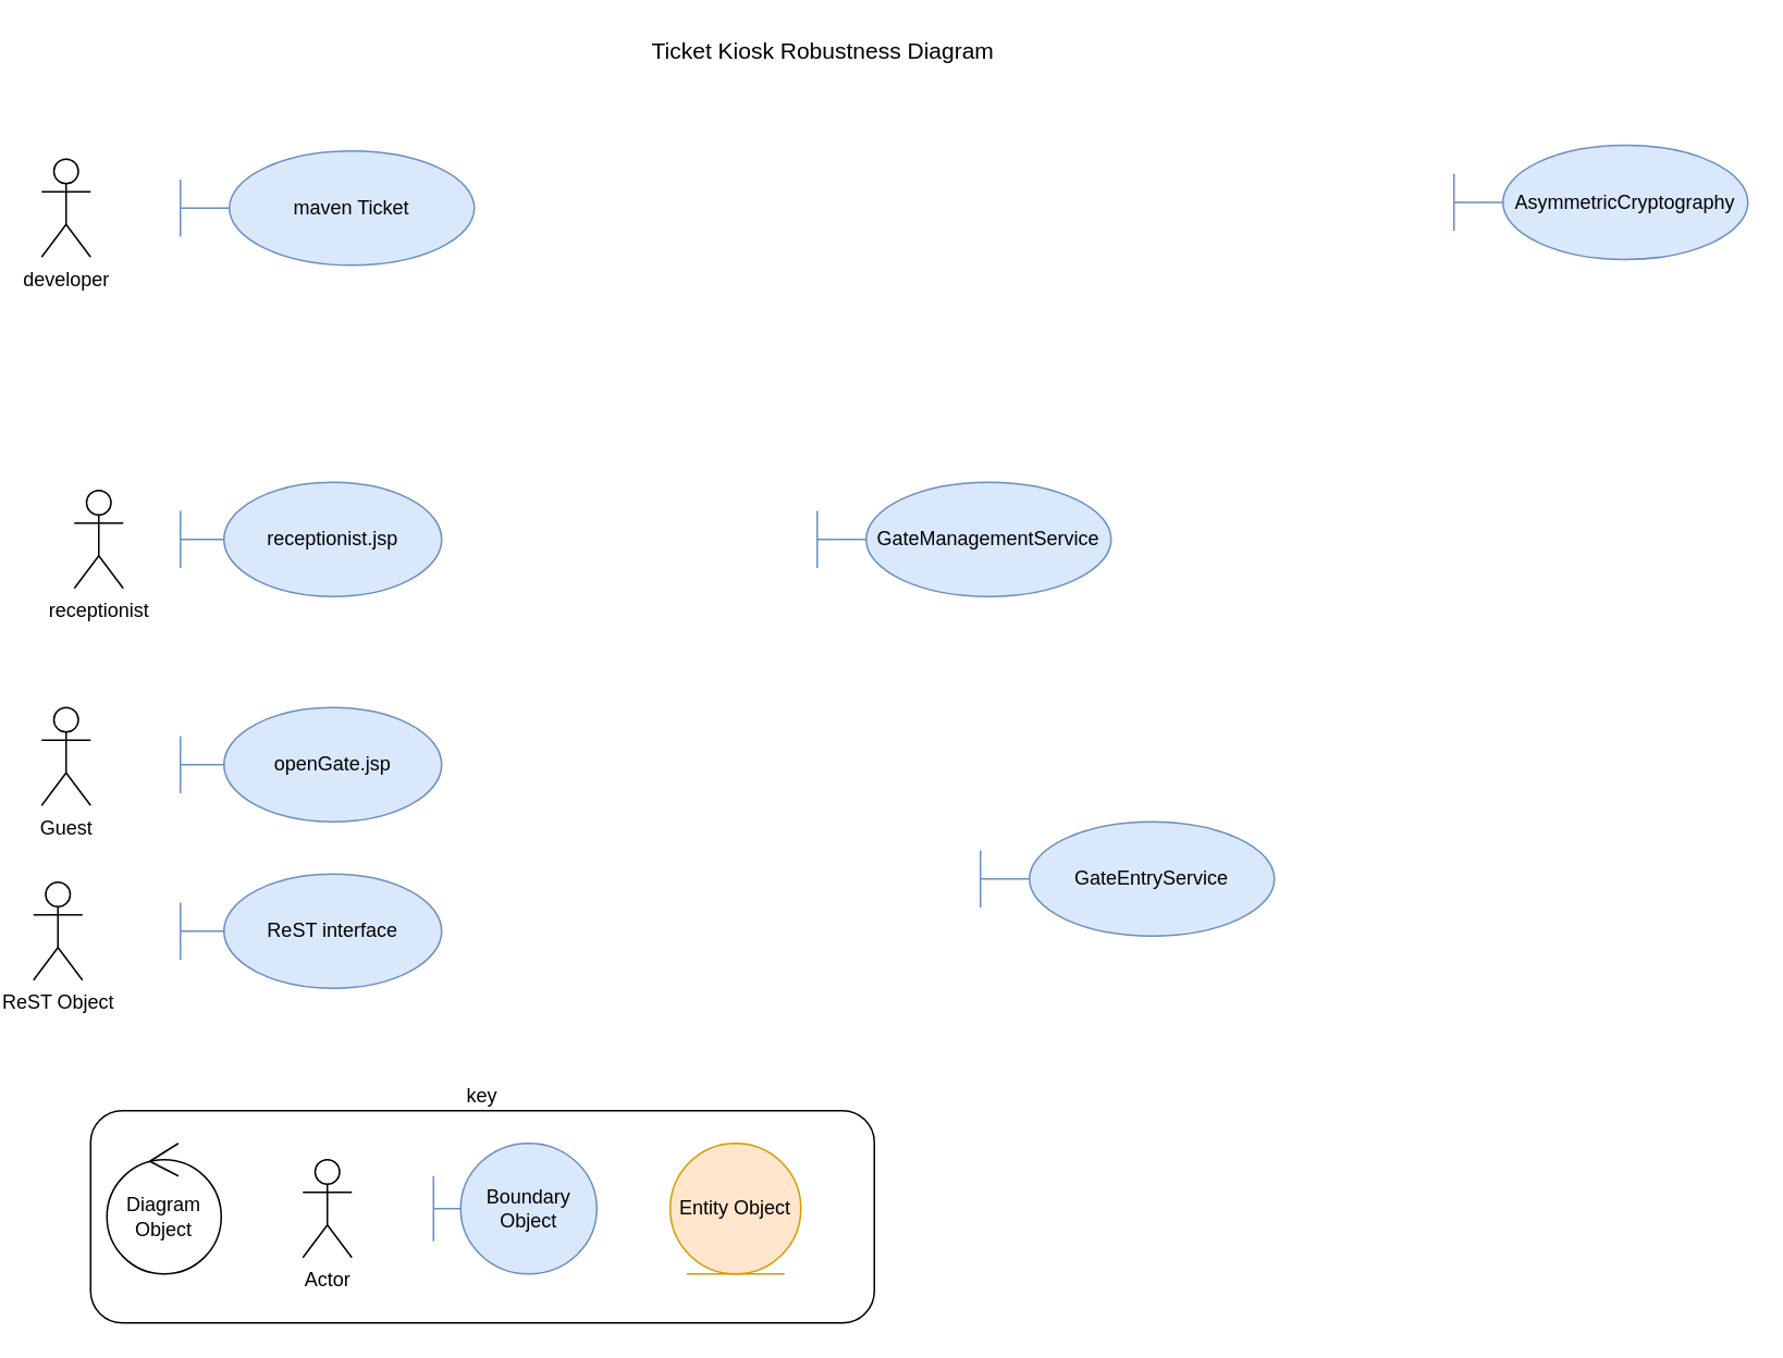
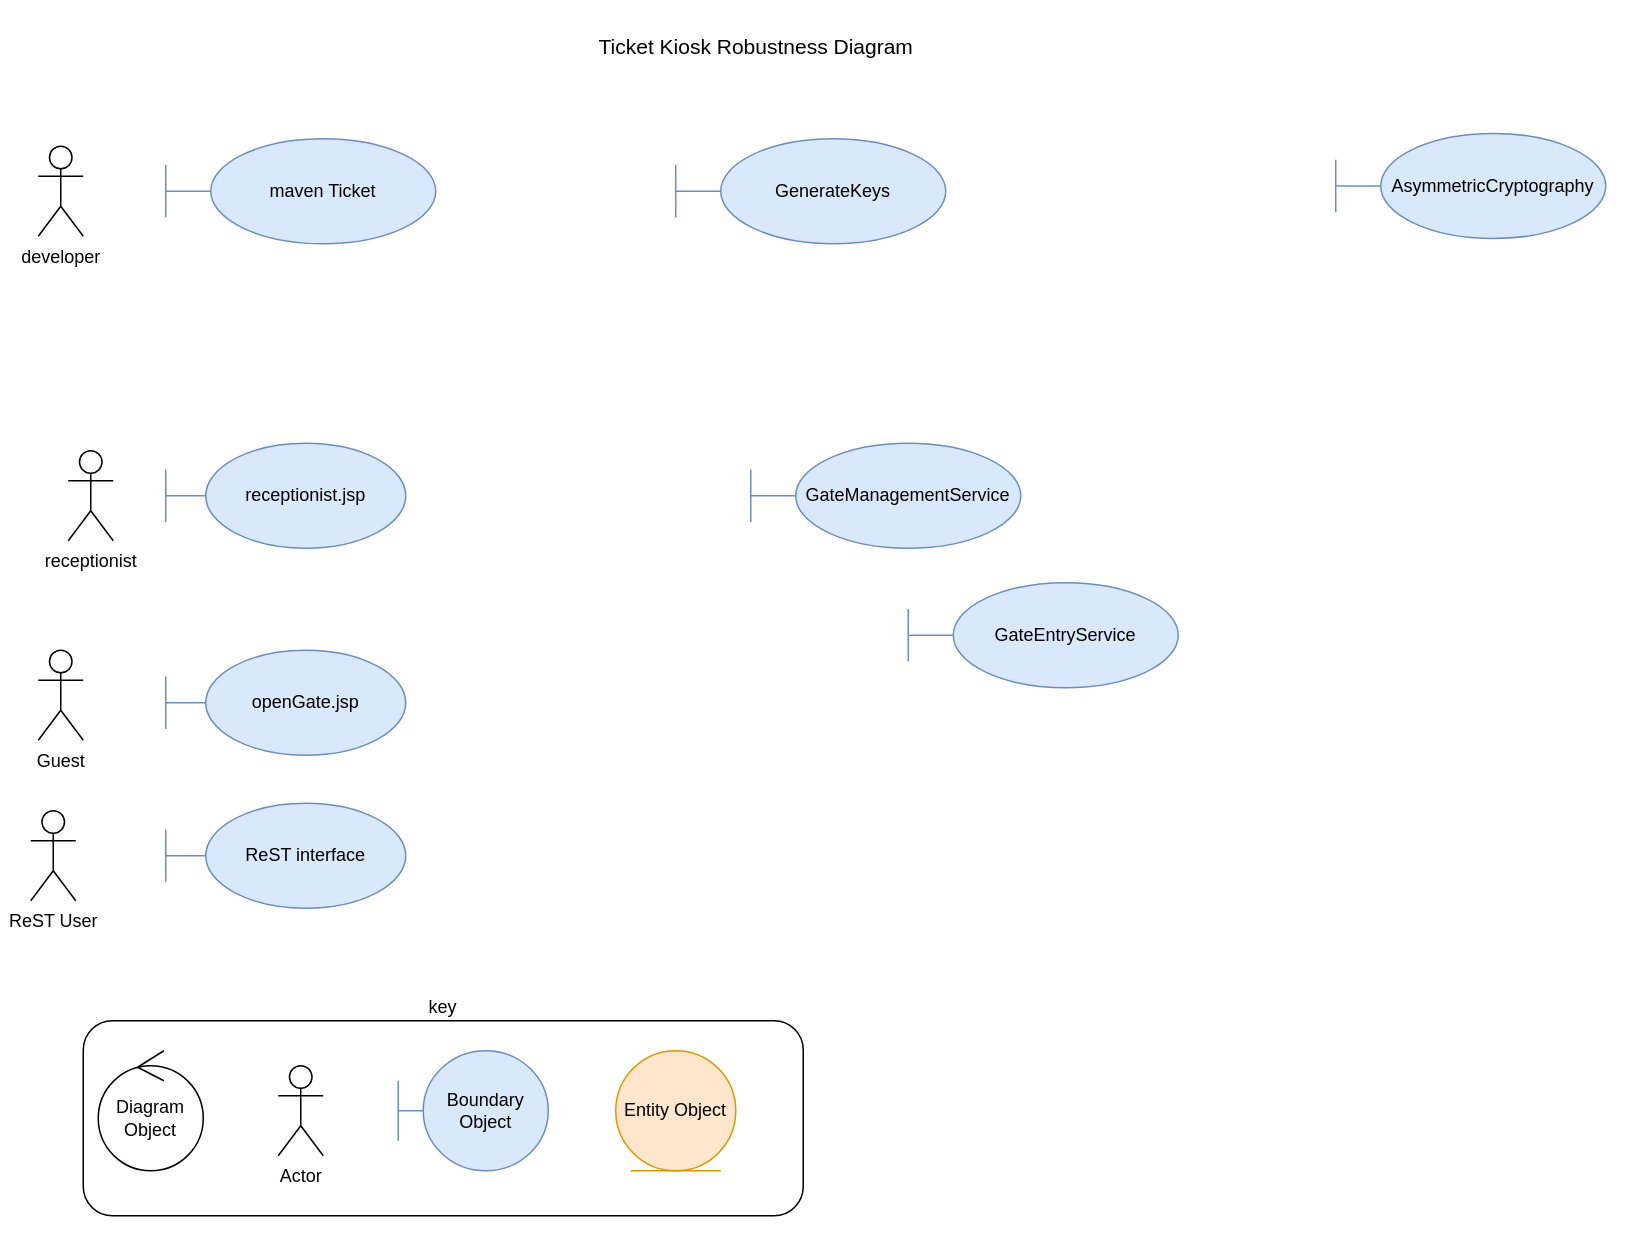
+ <mxCell id="16" value="GenerateKeys" style="shape=umlBoundary;whiteSpace=wrap;html=1;fillColor=#dae8fc;strokeColor=#6c8ebf;" parent="1" vertex="1"><mxGeometry x="450" y="92" width="180" height="70" as="geometry" /></mxCell>
- <mxCell id="15" value="GateEntryService" style="shape=umlBoundary;whiteSpace=wrap;html=1;fillColor=#dae8fc;strokeColor=#6c8ebf;" parent="1" vertex="1"><mxGeometry x="600" y="503" width="180" height="70" as="geometry" /></mxCell>
+ <mxCell id="15" value="GateEntryService" style="shape=umlBoundary;whiteSpace=wrap;html=1;fillColor=#dae8fc;strokeColor=#6c8ebf;" parent="1" vertex="1"><mxGeometry x="605" y="388" width="180" height="70" as="geometry" /></mxCell>
- <mxCell id="11" value="ReST Object" style="shape=umlActor;verticalLabelPosition=bottom;labelBackgroundColor=#ffffff;verticalAlign=top;html=1;" parent="1" vertex="1"><mxGeometry x="20" y="540" width="30" height="60" as="geometry" /></mxCell>
+ <mxCell id="11" value="ReST User" style="shape=umlActor;verticalLabelPosition=bottom;labelBackgroundColor=#ffffff;verticalAlign=top;html=1;" parent="1" vertex="1"><mxGeometry x="20" y="540" width="30" height="60" as="geometry" /></mxCell>
